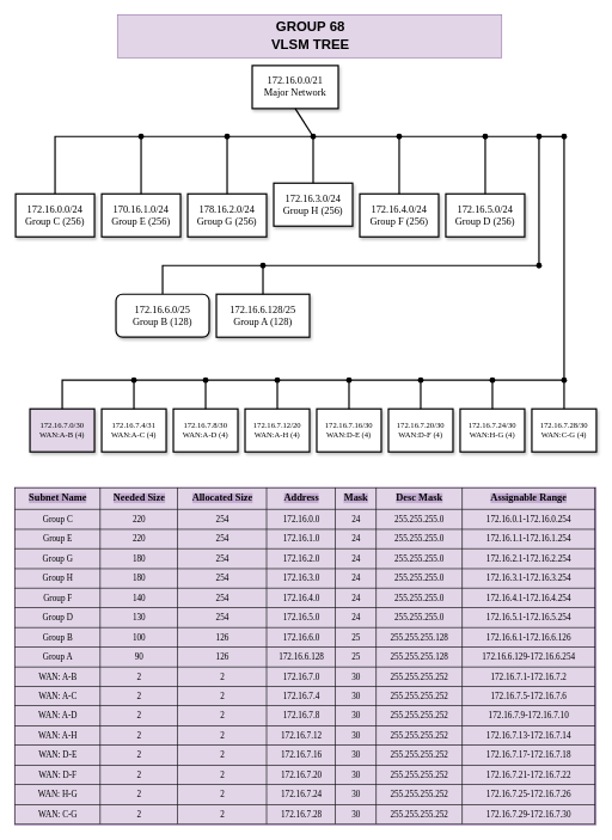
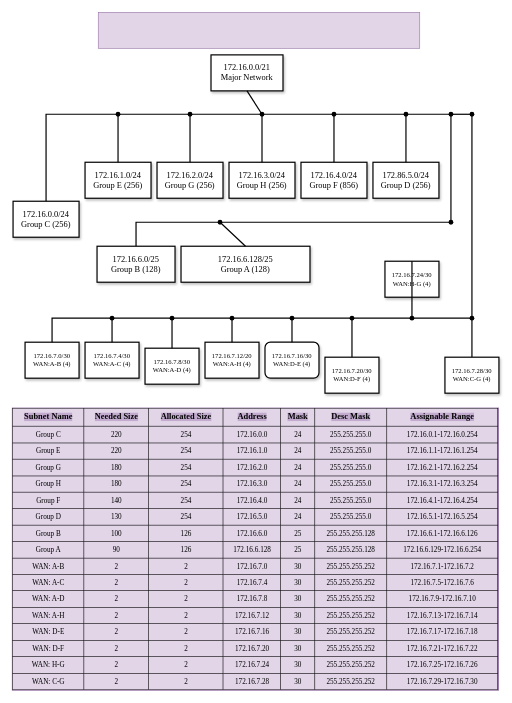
- <mxCell id="69" value="&lt;b style=&quot;line-height: 1.3; font-size: 19px;&quot;&gt;GROUP 68&lt;br&gt;VLSM TREE&lt;/b&gt;" style="text;html=1;strokeColor=none;fillColor=none;align=center;verticalAlign=middle;whiteSpace=wrap;rounded=0;fillStyle=auto;" vertex="1" parent="1"><mxGeometry x="346" y="35" width="173" height="30" as="geometry" /></mxCell>
- <mxCell id="14" value="&lt;div&gt;172.16.3.0/24&lt;/div&gt;Group H (256)" style="whiteSpace=wrap;html=1;rounded=0;shadow=1;labelBackgroundColor=none;strokeWidth=2;fontFamily=Verdana;fontSize=14;align=center;" parent="1" vertex="1"><mxGeometry x="381" y="255" width="110" height="60" as="geometry" /></mxCell>
+ <mxCell id="14" value="&lt;div&gt;172.16.3.0/24&lt;/div&gt;Group H (256)" style="whiteSpace=wrap;html=1;rounded=0;shadow=1;labelBackgroundColor=none;strokeWidth=2;fontFamily=Verdana;fontSize=14;align=center;" parent="1" vertex="1"><mxGeometry x="381" y="270" width="110" height="60" as="geometry" /></mxCell>
- <mxCell id="4" value="&lt;div&gt;172.16.0.0/24&lt;/div&gt;Group C (256)" style="whiteSpace=wrap;html=1;rounded=0;shadow=1;labelBackgroundColor=none;strokeWidth=2;fontFamily=Verdana;fontSize=14;align=center;" parent="1" vertex="1"><mxGeometry x="21" y="270" width="110" height="60" as="geometry" /></mxCell>
+ <mxCell id="4" value="&lt;div&gt;172.16.0.0/24&lt;/div&gt;Group C (256)" style="whiteSpace=wrap;html=1;rounded=0;shadow=1;labelBackgroundColor=none;strokeWidth=2;fontFamily=Verdana;fontSize=14;align=center;" parent="1" vertex="1"><mxGeometry x="21" y="335" width="110" height="60" as="geometry" /></mxCell>
- <mxCell id="7" value="&lt;div&gt;170.16.1.0/24&lt;/div&gt;Group E (256)" style="whiteSpace=wrap;html=1;rounded=0;shadow=1;labelBackgroundColor=none;strokeWidth=2;fontFamily=Verdana;fontSize=14;align=center;" parent="1" vertex="1"><mxGeometry x="141" y="270" width="110" height="60" as="geometry" /></mxCell>
+ <mxCell id="7" value="&lt;div&gt;172.16.1.0/24&lt;/div&gt;Group E (256)" style="whiteSpace=wrap;html=1;rounded=0;shadow=1;labelBackgroundColor=none;strokeWidth=2;fontFamily=Verdana;fontSize=14;align=center;" parent="1" vertex="1"><mxGeometry x="141" y="270" width="110" height="60" as="geometry" /></mxCell>
- <mxCell id="11" value="&lt;div&gt;178.16.2.0/24&lt;/div&gt;Group G (256)" style="whiteSpace=wrap;html=1;rounded=0;shadow=1;labelBackgroundColor=none;strokeWidth=2;fontFamily=Verdana;fontSize=14;align=center;" parent="1" vertex="1"><mxGeometry x="261" y="270" width="110" height="60" as="geometry" /></mxCell>
+ <mxCell id="11" value="&lt;div&gt;172.16.2.0/24&lt;/div&gt;Group G (256)" style="whiteSpace=wrap;html=1;rounded=0;shadow=1;labelBackgroundColor=none;strokeWidth=2;fontFamily=Verdana;fontSize=14;align=center;" parent="1" vertex="1"><mxGeometry x="261" y="270" width="110" height="60" as="geometry" /></mxCell>
- <mxCell id="15" value="&lt;div&gt;172.16.4.0/24&lt;/div&gt;Group F (256)" style="whiteSpace=wrap;html=1;rounded=0;shadow=1;labelBackgroundColor=none;strokeWidth=2;fontFamily=Verdana;fontSize=14;align=center;" parent="1" vertex="1"><mxGeometry x="501" y="270" width="110" height="60" as="geometry" /></mxCell>
+ <mxCell id="15" value="&lt;div&gt;172.16.4.0/24&lt;/div&gt;Group F (856)" style="whiteSpace=wrap;html=1;rounded=0;shadow=1;labelBackgroundColor=none;strokeWidth=2;fontFamily=Verdana;fontSize=14;align=center;" parent="1" vertex="1"><mxGeometry x="501" y="270" width="110" height="60" as="geometry" /></mxCell>
- <mxCell id="16" value="&lt;div&gt;172.16.5.0/24&lt;/div&gt;Group D (256)" style="whiteSpace=wrap;html=1;rounded=0;shadow=1;labelBackgroundColor=none;strokeWidth=2;fontFamily=Verdana;fontSize=14;align=center;" parent="1" vertex="1"><mxGeometry x="621" y="270" width="110" height="60" as="geometry" /></mxCell>
+ <mxCell id="16" value="&lt;div&gt;172.86.5.0/24&lt;/div&gt;Group D (256)" style="whiteSpace=wrap;html=1;rounded=0;shadow=1;labelBackgroundColor=none;strokeWidth=2;fontFamily=Verdana;fontSize=14;align=center;" parent="1" vertex="1"><mxGeometry x="621" y="270" width="110" height="60" as="geometry" /></mxCell>
- <mxCell id="31" value="&lt;div&gt;172.16.6.0/25&lt;/div&gt;Group B (128)" style="whiteSpace=wrap;html=1;shadow=1;labelBackgroundColor=none;strokeWidth=2;fontFamily=Verdana;fontSize=14;align=center;rounded=1;" parent="1" vertex="1"><mxGeometry x="161" y="410" width="130" height="60" as="geometry" /></mxCell>
+ <mxCell id="31" value="&lt;div&gt;172.16.6.0/25&lt;/div&gt;Group B (128)" style="whiteSpace=wrap;html=1;rounded=0;shadow=1;labelBackgroundColor=none;strokeWidth=2;fontFamily=Verdana;fontSize=14;align=center;" parent="1" vertex="1"><mxGeometry x="161" y="410" width="130" height="60" as="geometry" /></mxCell>
- <mxCell id="27" value="&lt;div&gt;172.16.6.128/25&lt;/div&gt;Group A (128)" style="whiteSpace=wrap;html=1;rounded=0;shadow=1;labelBackgroundColor=none;strokeWidth=2;fontFamily=Verdana;fontSize=14;align=center;" parent="1" vertex="1"><mxGeometry x="301" y="410" width="130" height="60" as="geometry" /></mxCell>
+ <mxCell id="27" value="&lt;div&gt;172.16.6.128/25&lt;/div&gt;Group A (128)" style="whiteSpace=wrap;html=1;rounded=0;shadow=1;labelBackgroundColor=none;strokeWidth=2;fontFamily=Verdana;fontSize=14;align=center;" parent="1" vertex="1"><mxGeometry x="301" y="410" width="215" height="60" as="geometry" /></mxCell>
- <mxCell id="40" value="&lt;div style=&quot;font-size: 11px;&quot;&gt;172.16.7.0/30&lt;/div&gt;WAN:A-B (4)" style="whiteSpace=wrap;html=1;rounded=0;shadow=1;labelBackgroundColor=none;strokeWidth=2;fontFamily=Verdana;fontSize=11;align=center;fillColor=#e1d5e7;" parent="1" vertex="1"><mxGeometry x="41" y="570" width="90" height="60" as="geometry" /></mxCell>
+ <mxCell id="40" value="&lt;div style=&quot;font-size: 11px;&quot;&gt;172.16.7.0/30&lt;/div&gt;WAN:A-B (4)" style="whiteSpace=wrap;html=1;rounded=0;shadow=1;labelBackgroundColor=none;strokeWidth=2;fontFamily=Verdana;fontSize=11;align=center;" parent="1" vertex="1"><mxGeometry x="41" y="570" width="90" height="60" as="geometry" /></mxCell>
- <mxCell id="41" value="&lt;div style=&quot;font-size: 11px;&quot;&gt;172.16.7.4/31&lt;/div&gt;WAN:A-C (4)" style="whiteSpace=wrap;html=1;rounded=0;shadow=1;labelBackgroundColor=none;strokeWidth=2;fontFamily=Verdana;fontSize=11;align=center;" parent="1" vertex="1"><mxGeometry x="141" y="570" width="90" height="60" as="geometry" /></mxCell>
+ <mxCell id="41" value="&lt;div style=&quot;font-size: 11px;&quot;&gt;172.16.7.4/30&lt;/div&gt;WAN:A-C (4)" style="whiteSpace=wrap;html=1;rounded=0;shadow=1;labelBackgroundColor=none;strokeWidth=2;fontFamily=Verdana;fontSize=11;align=center;" parent="1" vertex="1"><mxGeometry x="141" y="570" width="90" height="60" as="geometry" /></mxCell>
- <mxCell id="42" value="&lt;div style=&quot;font-size: 11px;&quot;&gt;172.16.7.8/30&lt;/div&gt;WAN:A-D (4)" style="whiteSpace=wrap;html=1;rounded=0;shadow=1;labelBackgroundColor=none;strokeWidth=2;fontFamily=Verdana;fontSize=11;align=center;" parent="1" vertex="1"><mxGeometry x="241" y="570" width="90" height="60" as="geometry" /></mxCell>
+ <mxCell id="42" value="&lt;div style=&quot;font-size: 11px;&quot;&gt;172.16.7.8/30&lt;/div&gt;WAN:A-D (4)" style="whiteSpace=wrap;html=1;rounded=0;shadow=1;labelBackgroundColor=none;strokeWidth=2;fontFamily=Verdana;fontSize=11;align=center;" parent="1" vertex="1"><mxGeometry x="241" y="580" width="90" height="60" as="geometry" /></mxCell>
- <mxCell id="44" value="&lt;div style=&quot;font-size: 11px;&quot;&gt;172.16.7.16/30&lt;/div&gt;WAN:D-E (4)" style="whiteSpace=wrap;html=1;rounded=0;shadow=1;labelBackgroundColor=none;strokeWidth=2;fontFamily=Verdana;fontSize=11;align=center;" parent="1" vertex="1"><mxGeometry x="441" y="570" width="90" height="60" as="geometry" /></mxCell>
+ <mxCell id="44" value="&lt;div style=&quot;font-size: 11px;&quot;&gt;172.16.7.16/30&lt;/div&gt;WAN:D-E (4)" style="whiteSpace=wrap;html=1;shadow=1;labelBackgroundColor=none;strokeWidth=2;fontFamily=Verdana;fontSize=11;align=center;rounded=1;" parent="1" vertex="1"><mxGeometry x="441" y="570" width="90" height="60" as="geometry" /></mxCell>
- <mxCell id="45" value="&lt;div style=&quot;font-size: 11px;&quot;&gt;172.16.7.20/30&lt;/div&gt;WAN:D-F (4)" style="whiteSpace=wrap;html=1;rounded=0;shadow=1;labelBackgroundColor=none;strokeWidth=2;fontFamily=Verdana;fontSize=11;align=center;" parent="1" vertex="1"><mxGeometry x="541" y="570" width="90" height="60" as="geometry" /></mxCell>
+ <mxCell id="45" value="&lt;div style=&quot;font-size: 11px;&quot;&gt;172.16.7.20/30&lt;/div&gt;WAN:D-F (4)" style="whiteSpace=wrap;html=1;rounded=0;shadow=1;labelBackgroundColor=none;strokeWidth=2;fontFamily=Verdana;fontSize=11;align=center;" parent="1" vertex="1"><mxGeometry x="541" y="595" width="90" height="60" as="geometry" /></mxCell>
- <mxCell id="46" value="&lt;div style=&quot;font-size: 11px;&quot;&gt;172.16.7.24/30&lt;/div&gt;WAN:H-G (4)" style="whiteSpace=wrap;html=1;rounded=0;shadow=1;labelBackgroundColor=none;strokeWidth=2;fontFamily=Verdana;fontSize=11;align=center;" parent="1" vertex="1"><mxGeometry x="641" y="570" width="90" height="60" as="geometry" /></mxCell>
+ <mxCell id="46" value="&lt;div style=&quot;font-size: 11px;&quot;&gt;172.16.7.24/30&lt;/div&gt;WAN:H-G (4)" style="whiteSpace=wrap;html=1;rounded=0;shadow=1;labelBackgroundColor=none;strokeWidth=2;fontFamily=Verdana;fontSize=11;align=center;" parent="1" vertex="1"><mxGeometry x="641" y="435" width="90" height="60" as="geometry" /></mxCell>
- <mxCell id="47" value="&lt;div style=&quot;font-size: 11px;&quot;&gt;172.16.7.28/30&lt;/div&gt;WAN:C-G (4)" style="whiteSpace=wrap;html=1;rounded=0;shadow=1;labelBackgroundColor=none;strokeWidth=2;fontFamily=Verdana;fontSize=11;align=center;" parent="1" vertex="1"><mxGeometry x="741" y="570" width="90" height="60" as="geometry" /></mxCell>
+ <mxCell id="47" value="&lt;div style=&quot;font-size: 11px;&quot;&gt;172.16.7.28/30&lt;/div&gt;WAN:C-G (4)" style="whiteSpace=wrap;html=1;rounded=0;shadow=1;labelBackgroundColor=none;strokeWidth=2;fontFamily=Verdana;fontSize=11;align=center;" parent="1" vertex="1"><mxGeometry x="741" y="595" width="90" height="60" as="geometry" /></mxCell>
